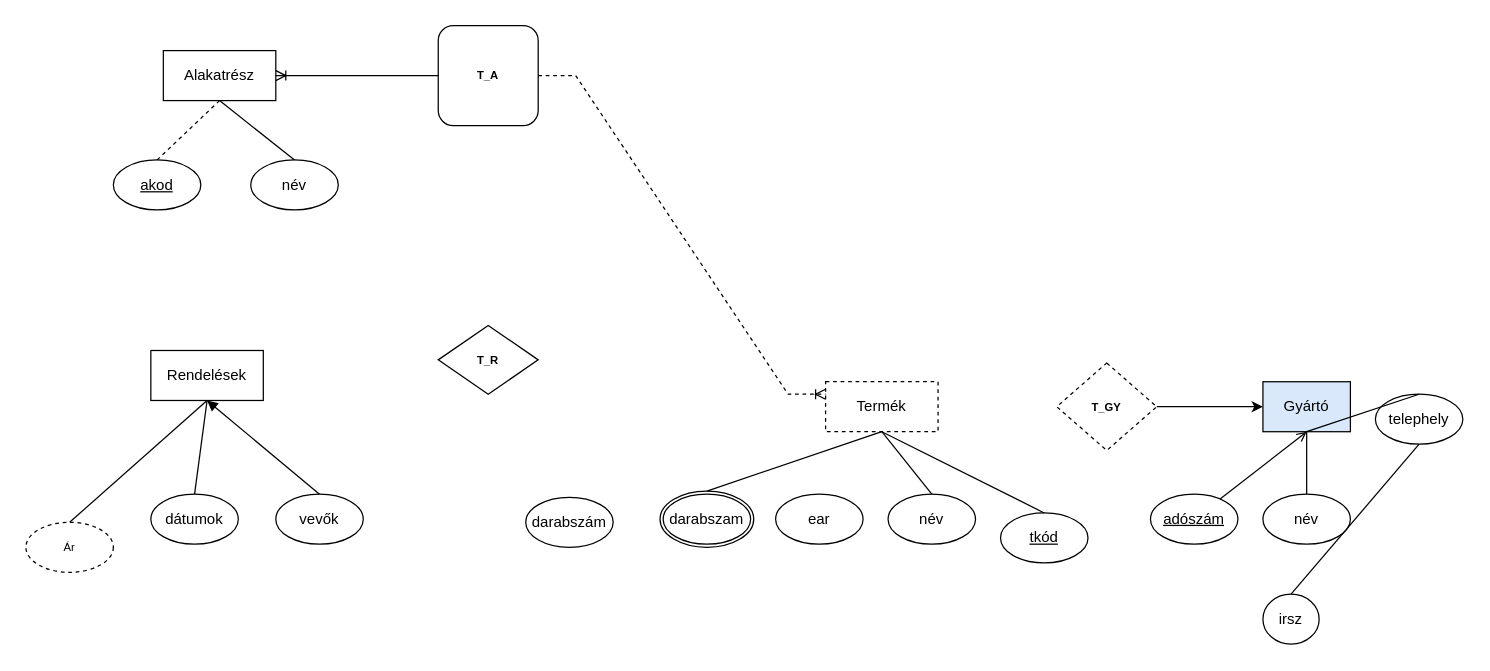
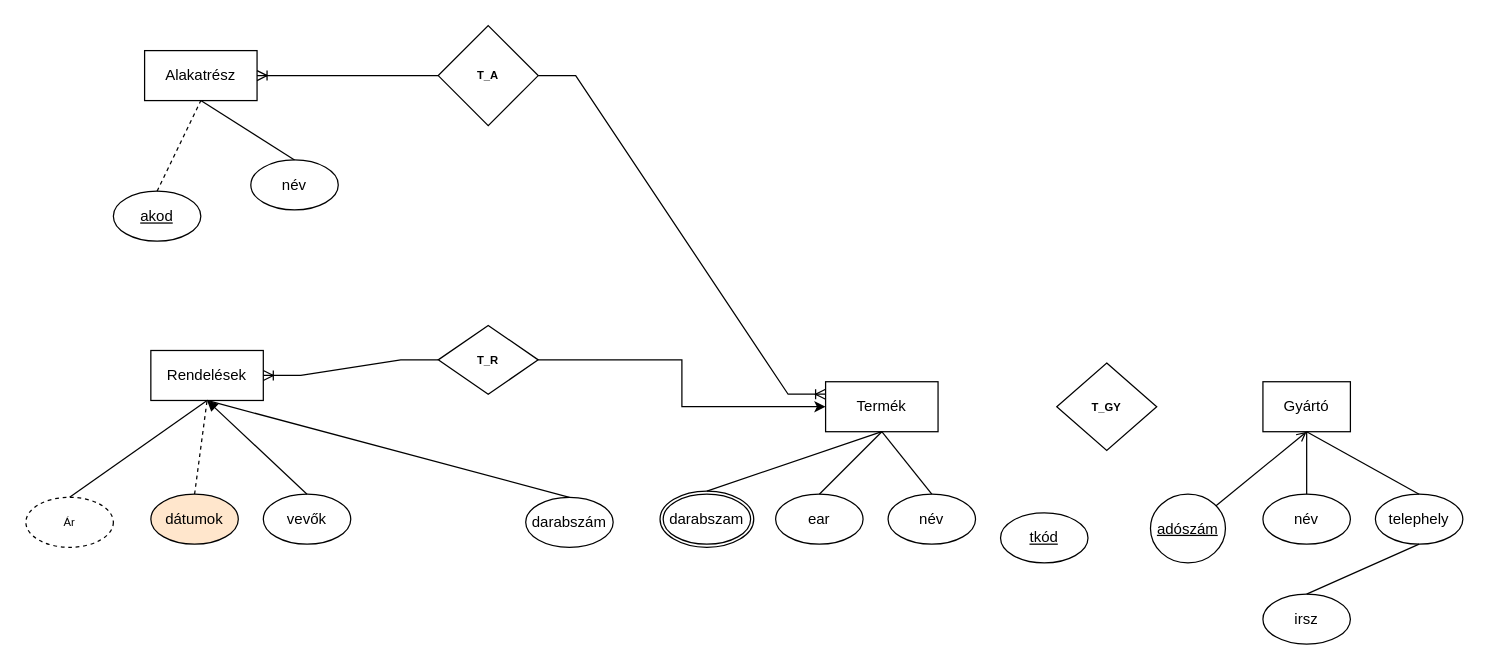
- <mxCell id="24" value="Alakatrész" style="rounded=0;whiteSpace=wrap;html=1;" vertex="1" parent="1"><mxGeometry x="130" y="40" width="90" height="40" as="geometry" /></mxCell>
+ <mxCell id="24" value="Alakatrész" style="rounded=0;whiteSpace=wrap;html=1;" vertex="1" parent="1"><mxGeometry x="115" y="40" width="90" height="40" as="geometry" /></mxCell>
- <mxCell id="23" value="&lt;b&gt;T_A&lt;/b&gt;" style="whiteSpace=wrap;html=1;fontSize=9;fillColor=none;rounded=1;" vertex="1" parent="1"><mxGeometry x="350" y="20" width="80" height="80" as="geometry" /></mxCell>
+ <mxCell id="23" value="&lt;b&gt;T_A&lt;/b&gt;" style="rhombus;whiteSpace=wrap;html=1;fontSize=9;fillColor=none;" vertex="1" parent="1"><mxGeometry x="350" y="20" width="80" height="80" as="geometry" /></mxCell>
- <mxCell id="28" value="&lt;u&gt;akod&lt;/u&gt;" style="ellipse;whiteSpace=wrap;html=1;" vertex="1" parent="1"><mxGeometry x="90" y="127.5" width="70" height="40" as="geometry" /></mxCell>
+ <mxCell id="28" value="&lt;u&gt;akod&lt;/u&gt;" style="ellipse;whiteSpace=wrap;html=1;" vertex="1" parent="1"><mxGeometry x="90" y="152.5" width="70" height="40" as="geometry" /></mxCell>
- <mxCell id="26" value="" style="edgeStyle=entityRelationEdgeStyle;fontSize=12;html=1;endArrow=ERoneToMany;rounded=0;exitX=1;exitY=0.5;exitDx=0;exitDy=0;entryX=0;entryY=0.25;entryDx=0;entryDy=0;dashed=1;" edge="1" parent="1" source="23" target="2"><mxGeometry width="100" height="100" relative="1" as="geometry"><mxPoint x="527.5" y="350" as="sourcePoint" /><mxPoint x="627.5" y="250" as="targetPoint" /></mxGeometry></mxCell>
+ <mxCell id="26" value="" style="edgeStyle=entityRelationEdgeStyle;fontSize=12;html=1;endArrow=ERoneToMany;rounded=0;exitX=1;exitY=0.5;exitDx=0;exitDy=0;entryX=0;entryY=0.25;entryDx=0;entryDy=0;" edge="1" parent="1" source="23" target="2"><mxGeometry width="100" height="100" relative="1" as="geometry"><mxPoint x="527.5" y="350" as="sourcePoint" /><mxPoint x="627.5" y="250" as="targetPoint" /></mxGeometry></mxCell>
+ <mxCell id="34" value="" style="edgeStyle=entityRelationEdgeStyle;fontSize=12;html=1;endArrow=ERoneToMany;rounded=0;entryX=1;entryY=0.5;entryDx=0;entryDy=0;exitX=0;exitY=0.5;exitDx=0;exitDy=0;" edge="1" parent="1" source="32" target="33"><mxGeometry width="100" height="100" relative="1" as="geometry"><mxPoint x="260" y="305" as="sourcePoint" /><mxPoint x="410" y="295" as="targetPoint" /></mxGeometry></mxCell>
+ <mxCell id="31" style="edgeStyle=orthogonalEdgeStyle;rounded=0;orthogonalLoop=1;jettySize=auto;html=1;exitX=1;exitY=0.5;exitDx=0;exitDy=0;entryX=0;entryY=0.5;entryDx=0;entryDy=0;fontSize=9;" edge="1" parent="1" source="32" target="2"><mxGeometry relative="1" as="geometry" /></mxCell>
- <mxCell id="2" value="Termék" style="rounded=0;whiteSpace=wrap;html=1;dashed=1;" vertex="1" parent="1"><mxGeometry x="660" y="305" width="90" height="40" as="geometry" /></mxCell>
+ <mxCell id="2" value="Termék" style="rounded=0;whiteSpace=wrap;html=1;" vertex="1" parent="1"><mxGeometry x="660" y="305" width="90" height="40" as="geometry" /></mxCell>
- <mxCell id="4" value="&lt;font style=&quot;font-size: 9px;&quot;&gt;&lt;b&gt;T_GY&lt;/b&gt;&lt;/font&gt;" style="rhombus;whiteSpace=wrap;html=1;dashed=1;" vertex="1" parent="1"><mxGeometry x="845" y="290" width="80" height="70" as="geometry" /></mxCell>
+ <mxCell id="4" value="&lt;font style=&quot;font-size: 9px;&quot;&gt;&lt;b&gt;T_GY&lt;/b&gt;&lt;/font&gt;" style="rhombus;whiteSpace=wrap;html=1;" vertex="1" parent="1"><mxGeometry x="845" y="290" width="80" height="70" as="geometry" /></mxCell>
- <mxCell id="3" value="" style="edgeStyle=orthogonalEdgeStyle;rounded=0;orthogonalLoop=1;jettySize=auto;html=1;fontSize=9;" edge="1" parent="1" source="4" target="5"><mxGeometry relative="1" as="geometry" /></mxCell>
- <mxCell id="5" value="Gyártó" style="rounded=0;whiteSpace=wrap;html=1;fillColor=#dae8fc;" vertex="1" parent="1"><mxGeometry x="1010" y="305" width="70" height="40" as="geometry" /></mxCell>
+ <mxCell id="5" value="Gyártó" style="rounded=0;whiteSpace=wrap;html=1;" vertex="1" parent="1"><mxGeometry x="1010" y="305" width="70" height="40" as="geometry" /></mxCell>
- <mxCell id="16" value="telephely" style="ellipse;whiteSpace=wrap;html=1;" vertex="1" parent="1"><mxGeometry x="1100" y="315" width="70" height="40" as="geometry" /></mxCell>
+ <mxCell id="16" value="telephely" style="ellipse;whiteSpace=wrap;html=1;" vertex="1" parent="1"><mxGeometry x="1100" y="395" width="70" height="40" as="geometry" /></mxCell>
- <mxCell id="40" value="" style="endArrow=none;html=1;rounded=0;fontSize=9;entryX=0.5;entryY=1;entryDx=0;entryDy=0;exitX=0.5;exitY=0;exitDx=0;exitDy=0;" edge="1" parent="1" source="35" target="33"><mxGeometry relative="1" as="geometry"><mxPoint x="65" y="407.5" as="sourcePoint" /><mxPoint x="175" y="330" as="targetPoint" /></mxGeometry></mxCell>
+ <mxCell id="40" value="" style="endArrow=none;html=1;rounded=0;fontSize=9;entryX=0.5;entryY=1;entryDx=0;entryDy=0;exitX=0.5;exitY=0;exitDx=0;exitDy=0;dashed=1;" edge="1" parent="1" source="35" target="33"><mxGeometry relative="1" as="geometry"><mxPoint x="65" y="407.5" as="sourcePoint" /><mxPoint x="175" y="330" as="targetPoint" /></mxGeometry></mxCell>
+ <mxCell id="42" value="" style="endArrow=none;html=1;rounded=0;fontSize=9;entryX=0.5;entryY=1;entryDx=0;entryDy=0;exitX=0.5;exitY=0;exitDx=0;exitDy=0;" edge="1" parent="1" source="37" target="33"><mxGeometry relative="1" as="geometry"><mxPoint x="85" y="427.5" as="sourcePoint" /><mxPoint x="195" y="350" as="targetPoint" /></mxGeometry></mxCell>
+ <mxCell id="7" value="" style="endArrow=none;html=1;rounded=0;entryX=0.5;entryY=0;entryDx=0;entryDy=0;exitX=0.5;exitY=1;exitDx=0;exitDy=0;" edge="1" parent="1" source="2" target="6"><mxGeometry width="50" height="50" relative="1" as="geometry"><mxPoint x="760" y="305" as="sourcePoint" /><mxPoint x="810" y="255" as="targetPoint" /></mxGeometry></mxCell>
- <mxCell id="11" value="" style="endArrow=none;html=1;rounded=0;entryX=0.5;entryY=1;entryDx=0;entryDy=0;exitX=0.5;exitY=0;exitDx=0;exitDy=0;" edge="1" parent="1" source="10" target="2"><mxGeometry width="50" height="50" relative="1" as="geometry"><mxPoint x="800" y="445" as="sourcePoint" /><mxPoint x="850" y="395" as="targetPoint" /></mxGeometry></mxCell>
- <mxCell id="35" value="dátumok" style="ellipse;whiteSpace=wrap;html=1;" vertex="1" parent="1"><mxGeometry x="120" y="395" width="70" height="40" as="geometry" /></mxCell>
+ <mxCell id="35" value="dátumok" style="ellipse;whiteSpace=wrap;html=1;fillColor=#ffe6cc;" vertex="1" parent="1"><mxGeometry x="120" y="395" width="70" height="40" as="geometry" /></mxCell>
- <mxCell id="36" value="vevők" style="ellipse;whiteSpace=wrap;html=1;" vertex="1" parent="1"><mxGeometry x="220" y="395" width="70" height="40" as="geometry" /></mxCell>
+ <mxCell id="36" value="vevők" style="ellipse;whiteSpace=wrap;html=1;" vertex="1" parent="1"><mxGeometry x="210" y="395" width="70" height="40" as="geometry" /></mxCell>
- <mxCell id="12" value="&lt;u&gt;adószám&lt;/u&gt;" style="ellipse;whiteSpace=wrap;html=1;" vertex="1" parent="1"><mxGeometry x="920" y="395" width="70" height="40" as="geometry" /></mxCell>
+ <mxCell id="12" value="&lt;u&gt;adószám&lt;/u&gt;" style="ellipse;whiteSpace=wrap;html=1;" vertex="1" parent="1"><mxGeometry x="920" y="395" width="60" height="55" as="geometry" /></mxCell>
- <mxCell id="38" value="Ár" style="ellipse;whiteSpace=wrap;html=1;align=center;dashed=1;fontSize=9;fillColor=none;" vertex="1" parent="1"><mxGeometry x="20" y="417.5" width="70" height="40" as="geometry" /></mxCell>
+ <mxCell id="38" value="Ár" style="ellipse;whiteSpace=wrap;html=1;align=center;dashed=1;fontSize=9;fillColor=none;" vertex="1" parent="1"><mxGeometry x="20" y="397.5" width="70" height="40" as="geometry" /></mxCell>
- <mxCell id="18" value="irsz" style="ellipse;whiteSpace=wrap;html=1;" vertex="1" parent="1"><mxGeometry x="1010" y="475" width="45" height="40" as="geometry" /></mxCell>
+ <mxCell id="18" value="irsz" style="ellipse;whiteSpace=wrap;html=1;" vertex="1" parent="1"><mxGeometry x="1010" y="475" width="70" height="40" as="geometry" /></mxCell>
